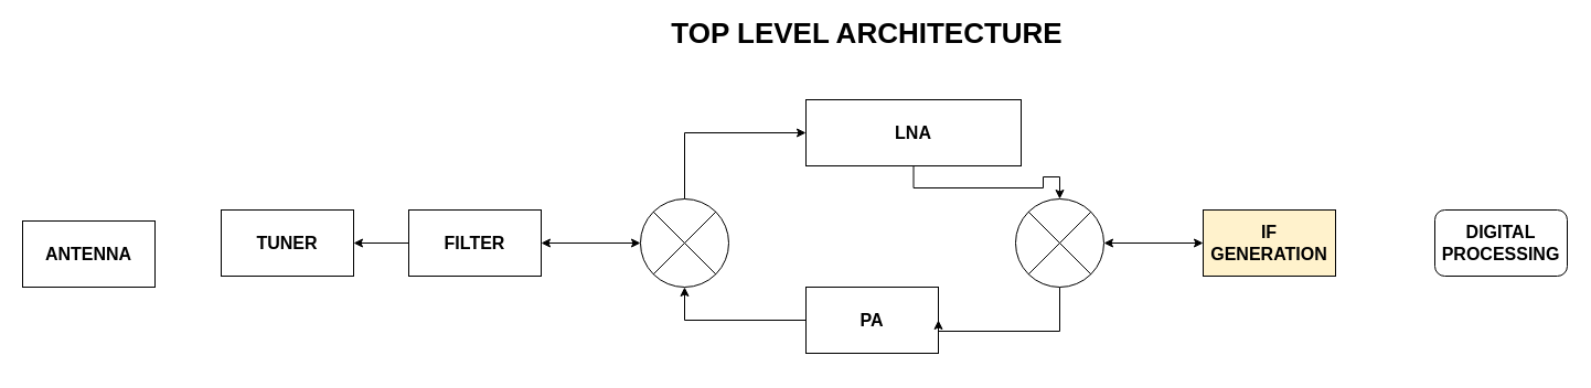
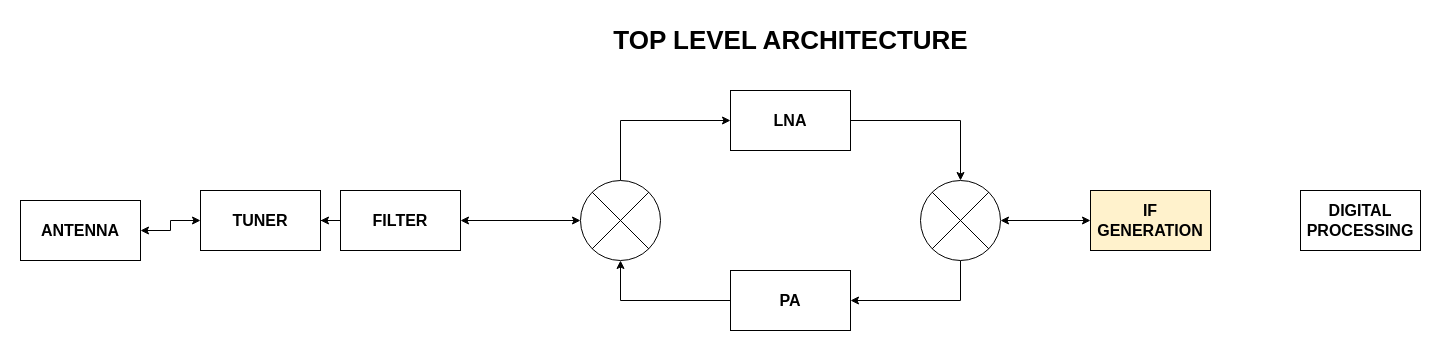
- <mxCell id="19" value="&lt;b&gt;&lt;font style=&quot;font-size: 26px;&quot;&gt;TOP LEVEL ARCHITECTURE&lt;/font&gt;&lt;/b&gt;" style="text;html=1;align=center;verticalAlign=middle;resizable=0;points=[];autosize=1;strokeColor=none;fillColor=none;" vertex="1" parent="1"><mxGeometry x="595" y="10" width="380" height="40" as="geometry" /></mxCell>
+ <mxCell id="19" value="&lt;b&gt;&lt;font style=&quot;font-size: 26px;&quot;&gt;TOP LEVEL ARCHITECTURE&lt;/font&gt;&lt;/b&gt;" style="text;html=1;align=center;verticalAlign=middle;resizable=0;points=[];autosize=1;strokeColor=none;fillColor=none;" vertex="1" parent="1"><mxGeometry x="600" y="20" width="380" height="40" as="geometry" /></mxCell>
- <mxCell id="11" value="LNA" style="rounded=0;whiteSpace=wrap;html=1;fontStyle=1;fontSize=16;" vertex="1" parent="1"><mxGeometry x="730" y="90" width="195" height="60" as="geometry" /></mxCell>
+ <mxCell id="11" value="LNA" style="rounded=0;whiteSpace=wrap;html=1;fontStyle=1;fontSize=16;" vertex="1" parent="1"><mxGeometry x="730" y="90" width="120" height="60" as="geometry" /></mxCell>
- <mxCell id="7" value="FILTER" style="rounded=0;whiteSpace=wrap;html=1;fontStyle=1;fontSize=16;" vertex="1" parent="1"><mxGeometry x="370" y="190" width="120" height="60" as="geometry" /></mxCell>
+ <mxCell id="7" value="FILTER" style="rounded=0;whiteSpace=wrap;html=1;fontStyle=1;fontSize=16;" vertex="1" parent="1"><mxGeometry x="340" y="190" width="120" height="60" as="geometry" /></mxCell>
- <mxCell id="18" value="DIGITAL PROCESSING" style="whiteSpace=wrap;html=1;fontStyle=1;fontSize=16;rounded=1;" vertex="1" parent="1"><mxGeometry x="1300" y="190" width="120" height="60" as="geometry" /></mxCell>
+ <mxCell id="18" value="DIGITAL PROCESSING" style="rounded=0;whiteSpace=wrap;html=1;fontStyle=1;fontSize=16;" vertex="1" parent="1"><mxGeometry x="1300" y="190" width="120" height="60" as="geometry" /></mxCell>
+ <mxCell id="2" style="edgeStyle=orthogonalEdgeStyle;rounded=0;orthogonalLoop=1;jettySize=auto;html=1;entryX=0;entryY=0.5;entryDx=0;entryDy=0;startArrow=classic;startFill=1;fontStyle=1;fontSize=16;" edge="1" parent="1" source="3" target="5"><mxGeometry relative="1" as="geometry" /></mxCell>
- <mxCell id="13" value="PA" style="rounded=0;whiteSpace=wrap;html=1;fontStyle=1;fontSize=16;" vertex="1" parent="1"><mxGeometry x="730" y="260" width="120" height="60" as="geometry" /></mxCell>
+ <mxCell id="13" value="PA" style="rounded=0;whiteSpace=wrap;html=1;fontStyle=1;fontSize=16;" vertex="1" parent="1"><mxGeometry x="730" y="270" width="120" height="60" as="geometry" /></mxCell>
